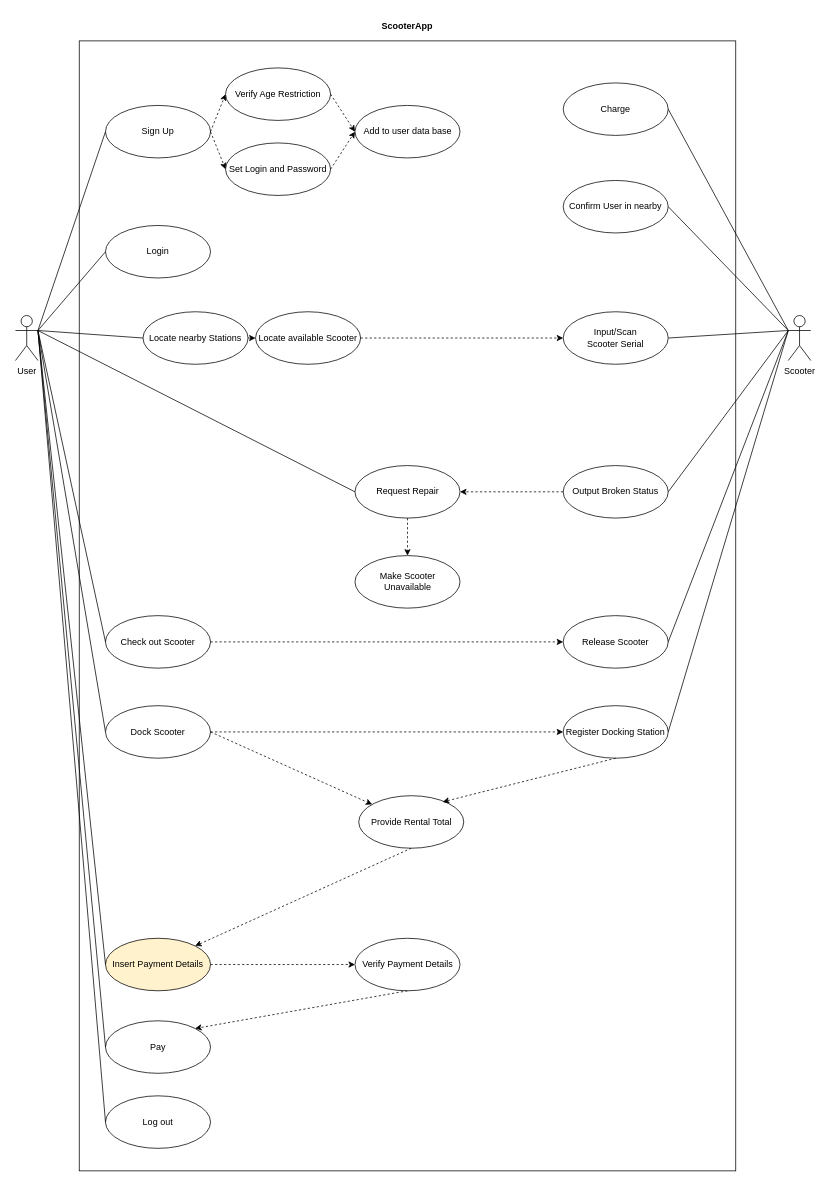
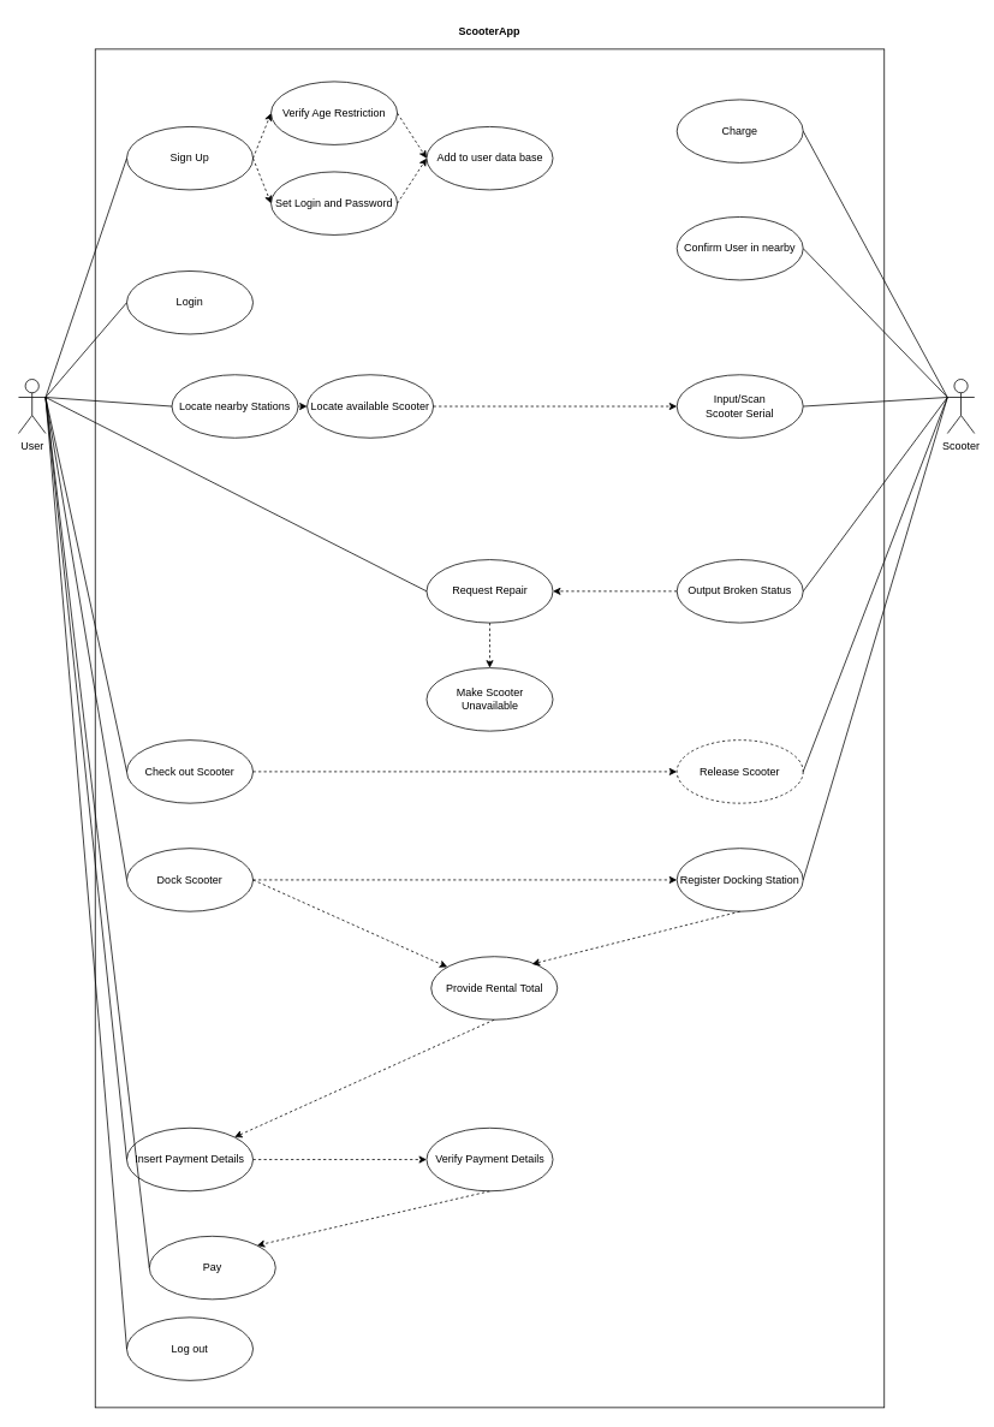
- <mxCell id="22" value="Release Scooter" style="ellipse;whiteSpace=wrap;html=1;" vertex="1" parent="1"><mxGeometry x="750" y="820" width="140" height="70" as="geometry" /></mxCell>
+ <mxCell id="22" value="Release Scooter" style="ellipse;whiteSpace=wrap;html=1;dashed=1;" vertex="1" parent="1"><mxGeometry x="750" y="820" width="140" height="70" as="geometry" /></mxCell>
- <mxCell id="8" value="Insert Payment Details" style="ellipse;whiteSpace=wrap;html=1;fillColor=#fff2cc;" vertex="1" parent="1"><mxGeometry x="140" y="1250" width="140" height="70" as="geometry" /></mxCell>
+ <mxCell id="8" value="Insert Payment Details" style="ellipse;whiteSpace=wrap;html=1;" vertex="1" parent="1"><mxGeometry x="140" y="1250" width="140" height="70" as="geometry" /></mxCell>
- <mxCell id="11" value="Pay" style="ellipse;whiteSpace=wrap;html=1;" vertex="1" parent="1"><mxGeometry x="140" y="1360" width="140" height="70" as="geometry" /></mxCell>
+ <mxCell id="11" value="Pay" style="ellipse;whiteSpace=wrap;html=1;" vertex="1" parent="1"><mxGeometry x="165" y="1370" width="140" height="70" as="geometry" /></mxCell>
